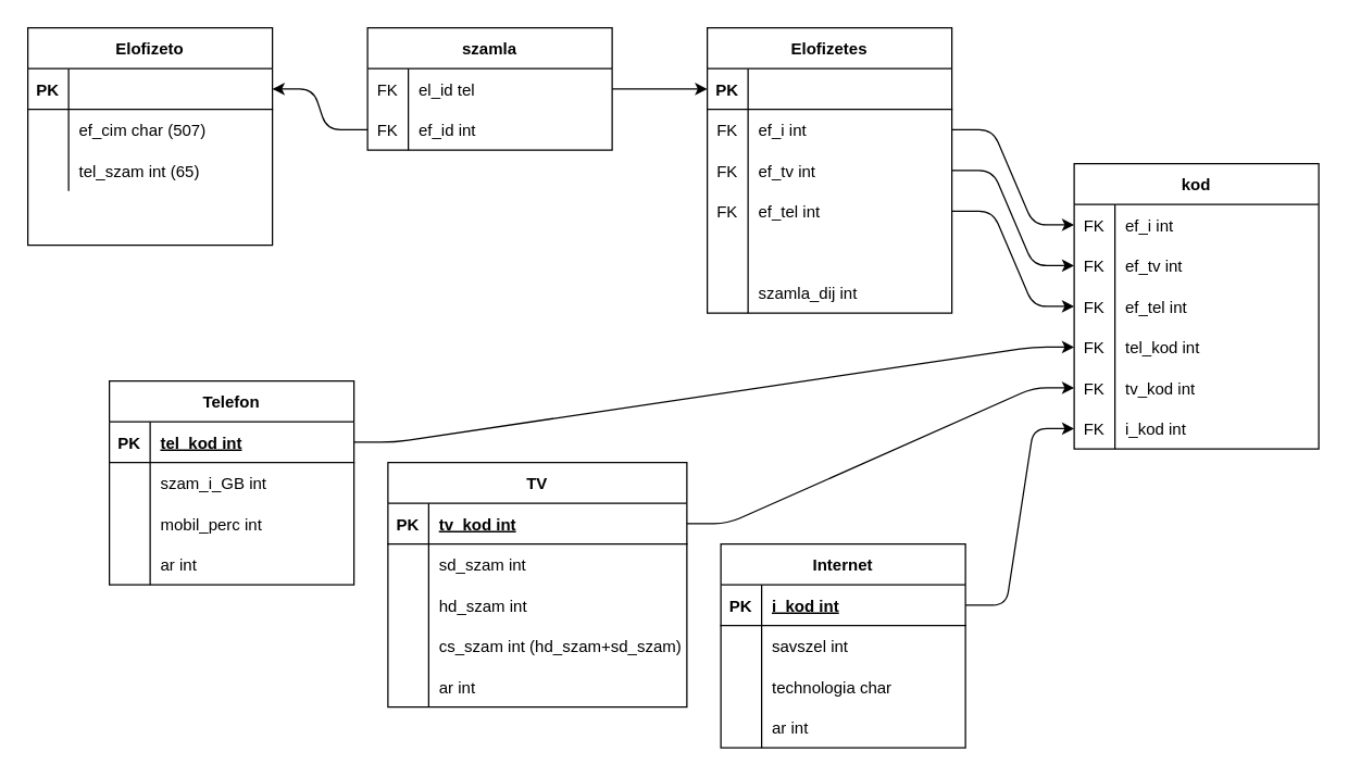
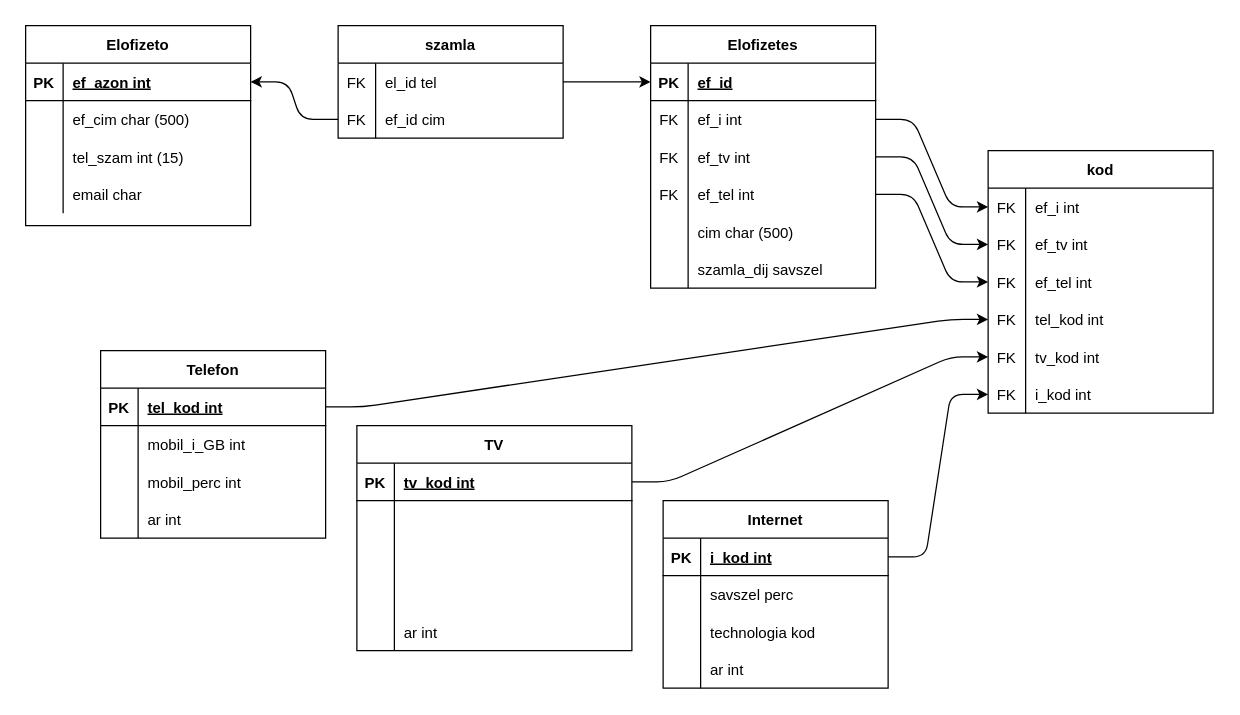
+ <mxCell id="5" value="ef_azon int" style="shape=partialRectangle;connectable=0;fillColor=none;top=0;left=0;bottom=0;right=0;align=left;spacingLeft=6;fontStyle=5;overflow=hidden;" parent="3" vertex="1"><mxGeometry x="30" width="150" height="30" as="geometry"><mxRectangle width="150" height="30" as="alternateBounds" /></mxGeometry></mxCell>
+ <mxCell id="26" value="ef_id" style="shape=partialRectangle;connectable=0;fillColor=none;top=0;left=0;bottom=0;right=0;align=left;spacingLeft=6;fontStyle=5;overflow=hidden;" parent="24" vertex="1"><mxGeometry x="30" width="150" height="30" as="geometry"><mxRectangle width="150" height="30" as="alternateBounds" /></mxGeometry></mxCell>
- <mxCell id="8" value="ef_cim char (507)" style="shape=partialRectangle;connectable=0;fillColor=none;top=0;left=0;bottom=0;right=0;align=left;spacingLeft=6;overflow=hidden;" parent="6" vertex="1"><mxGeometry x="30" width="150" height="30" as="geometry"><mxRectangle width="150" height="30" as="alternateBounds" /></mxGeometry></mxCell>
+ <mxCell id="8" value="ef_cim char (500)" style="shape=partialRectangle;connectable=0;fillColor=none;top=0;left=0;bottom=0;right=0;align=left;spacingLeft=6;overflow=hidden;" parent="6" vertex="1"><mxGeometry x="30" width="150" height="30" as="geometry"><mxRectangle width="150" height="30" as="alternateBounds" /></mxGeometry></mxCell>
- <mxCell id="21" value="ef_id int" style="shape=partialRectangle;connectable=0;fillColor=none;top=0;left=0;bottom=0;right=0;align=left;spacingLeft=6;fontStyle=0;overflow=hidden;" parent="19" vertex="1"><mxGeometry x="30" width="150" height="30" as="geometry"><mxRectangle width="150" height="30" as="alternateBounds" /></mxGeometry></mxCell>
+ <mxCell id="21" value="ef_id cim" style="shape=partialRectangle;connectable=0;fillColor=none;top=0;left=0;bottom=0;right=0;align=left;spacingLeft=6;fontStyle=0;overflow=hidden;" parent="19" vertex="1"><mxGeometry x="30" width="150" height="30" as="geometry"><mxRectangle width="150" height="30" as="alternateBounds" /></mxGeometry></mxCell>
- <mxCell id="11" value="tel_szam int (65)" style="shape=partialRectangle;connectable=0;fillColor=none;top=0;left=0;bottom=0;right=0;align=left;spacingLeft=6;overflow=hidden;" parent="9" vertex="1"><mxGeometry x="30" width="150" height="30" as="geometry"><mxRectangle width="150" height="30" as="alternateBounds" /></mxGeometry></mxCell>
+ <mxCell id="11" value="tel_szam int (15)" style="shape=partialRectangle;connectable=0;fillColor=none;top=0;left=0;bottom=0;right=0;align=left;spacingLeft=6;overflow=hidden;" parent="9" vertex="1"><mxGeometry x="30" width="150" height="30" as="geometry"><mxRectangle width="150" height="30" as="alternateBounds" /></mxGeometry></mxCell>
+ <mxCell id="14" value="email char" style="shape=partialRectangle;connectable=0;fillColor=none;top=0;left=0;bottom=0;right=0;align=left;spacingLeft=6;overflow=hidden;" parent="12" vertex="1"><mxGeometry x="30" width="150" height="30" as="geometry"><mxRectangle width="150" height="30" as="alternateBounds" /></mxGeometry></mxCell>
+ <mxCell id="38" value="cim char (500)" style="shape=partialRectangle;connectable=0;fillColor=none;top=0;left=0;bottom=0;right=0;align=left;spacingLeft=6;overflow=hidden;" vertex="1" parent="36"><mxGeometry x="30" width="150" height="30" as="geometry"><mxRectangle width="150" height="30" as="alternateBounds" /></mxGeometry></mxCell>
- <mxCell id="41" value="szamla_dij int" style="shape=partialRectangle;connectable=0;fillColor=none;top=0;left=0;bottom=0;right=0;align=left;spacingLeft=6;overflow=hidden;" parent="39" vertex="1"><mxGeometry x="30" width="150" height="30" as="geometry"><mxRectangle width="150" height="30" as="alternateBounds" /></mxGeometry></mxCell>
+ <mxCell id="41" value="szamla_dij savszel" style="shape=partialRectangle;connectable=0;fillColor=none;top=0;left=0;bottom=0;right=0;align=left;spacingLeft=6;overflow=hidden;" parent="39" vertex="1"><mxGeometry x="30" width="150" height="30" as="geometry"><mxRectangle width="150" height="30" as="alternateBounds" /></mxGeometry></mxCell>
- <mxCell id="97" value="szam_i_GB int" style="shape=partialRectangle;connectable=0;fillColor=none;top=0;left=0;bottom=0;right=0;align=left;spacingLeft=6;overflow=hidden;" parent="95" vertex="1"><mxGeometry x="30" width="150" height="30" as="geometry"><mxRectangle width="150" height="30" as="alternateBounds" /></mxGeometry></mxCell>
+ <mxCell id="97" value="mobil_i_GB int" style="shape=partialRectangle;connectable=0;fillColor=none;top=0;left=0;bottom=0;right=0;align=left;spacingLeft=6;overflow=hidden;" parent="95" vertex="1"><mxGeometry x="30" width="150" height="30" as="geometry"><mxRectangle width="150" height="30" as="alternateBounds" /></mxGeometry></mxCell>
- <mxCell id="81" value="sd_szam int" style="shape=partialRectangle;connectable=0;fillColor=none;top=0;left=0;bottom=0;right=0;align=left;spacingLeft=6;overflow=hidden;" parent="79" vertex="1"><mxGeometry x="30" width="190" height="30" as="geometry"><mxRectangle width="190" height="30" as="alternateBounds" /></mxGeometry></mxCell>
- <mxCell id="84" value="hd_szam int" style="shape=partialRectangle;connectable=0;fillColor=none;top=0;left=0;bottom=0;right=0;align=left;spacingLeft=6;overflow=hidden;" parent="82" vertex="1"><mxGeometry x="30" width="190" height="30" as="geometry"><mxRectangle width="190" height="30" as="alternateBounds" /></mxGeometry></mxCell>
- <mxCell id="87" value="cs_szam int (hd_szam+sd_szam)" style="shape=partialRectangle;connectable=0;fillColor=none;top=0;left=0;bottom=0;right=0;align=left;spacingLeft=6;overflow=hidden;" vertex="1" parent="85"><mxGeometry x="30" width="190" height="30" as="geometry"><mxRectangle width="190" height="30" as="alternateBounds" /></mxGeometry></mxCell>
- <mxCell id="68" value="savszel int" style="shape=partialRectangle;connectable=0;fillColor=none;top=0;left=0;bottom=0;right=0;align=left;spacingLeft=6;overflow=hidden;" parent="66" vertex="1"><mxGeometry x="30" width="150" height="30" as="geometry"><mxRectangle width="150" height="30" as="alternateBounds" /></mxGeometry></mxCell>
+ <mxCell id="68" value="savszel perc" style="shape=partialRectangle;connectable=0;fillColor=none;top=0;left=0;bottom=0;right=0;align=left;spacingLeft=6;overflow=hidden;" parent="66" vertex="1"><mxGeometry x="30" width="150" height="30" as="geometry"><mxRectangle width="150" height="30" as="alternateBounds" /></mxGeometry></mxCell>
- <mxCell id="71" value="technologia char" style="shape=partialRectangle;connectable=0;fillColor=none;top=0;left=0;bottom=0;right=0;align=left;spacingLeft=6;overflow=hidden;" parent="69" vertex="1"><mxGeometry x="30" width="150" height="30" as="geometry"><mxRectangle width="150" height="30" as="alternateBounds" /></mxGeometry></mxCell>
+ <mxCell id="71" value="technologia kod" style="shape=partialRectangle;connectable=0;fillColor=none;top=0;left=0;bottom=0;right=0;align=left;spacingLeft=6;overflow=hidden;" parent="69" vertex="1"><mxGeometry x="30" width="150" height="30" as="geometry"><mxRectangle width="150" height="30" as="alternateBounds" /></mxGeometry></mxCell>
